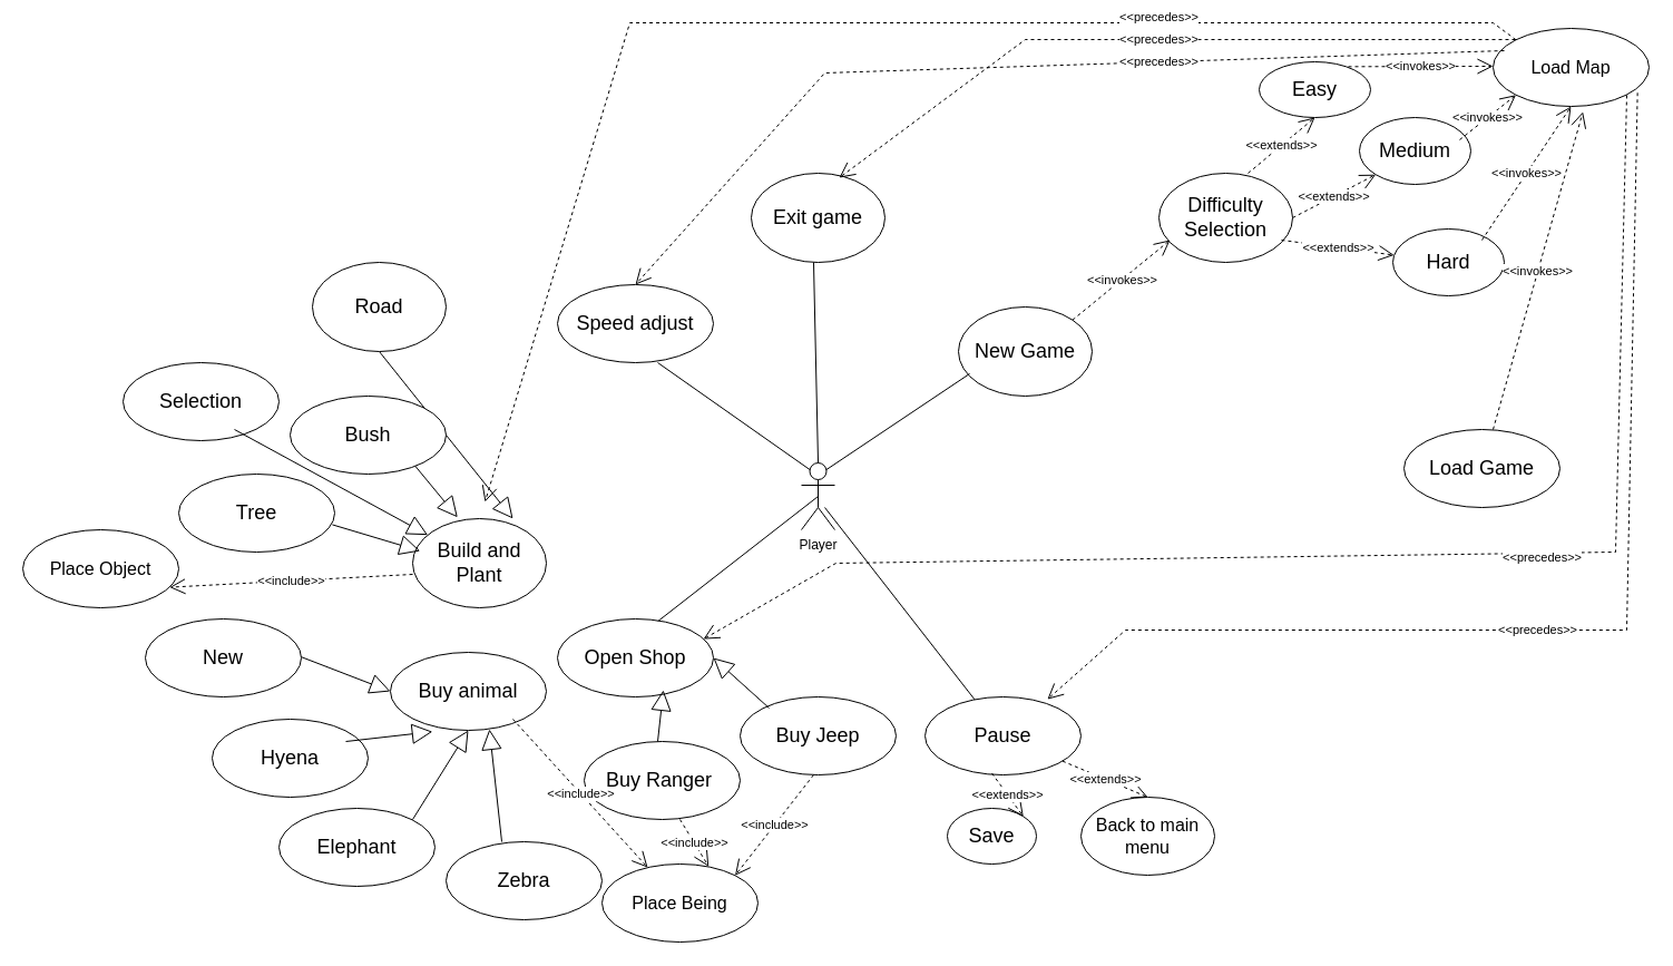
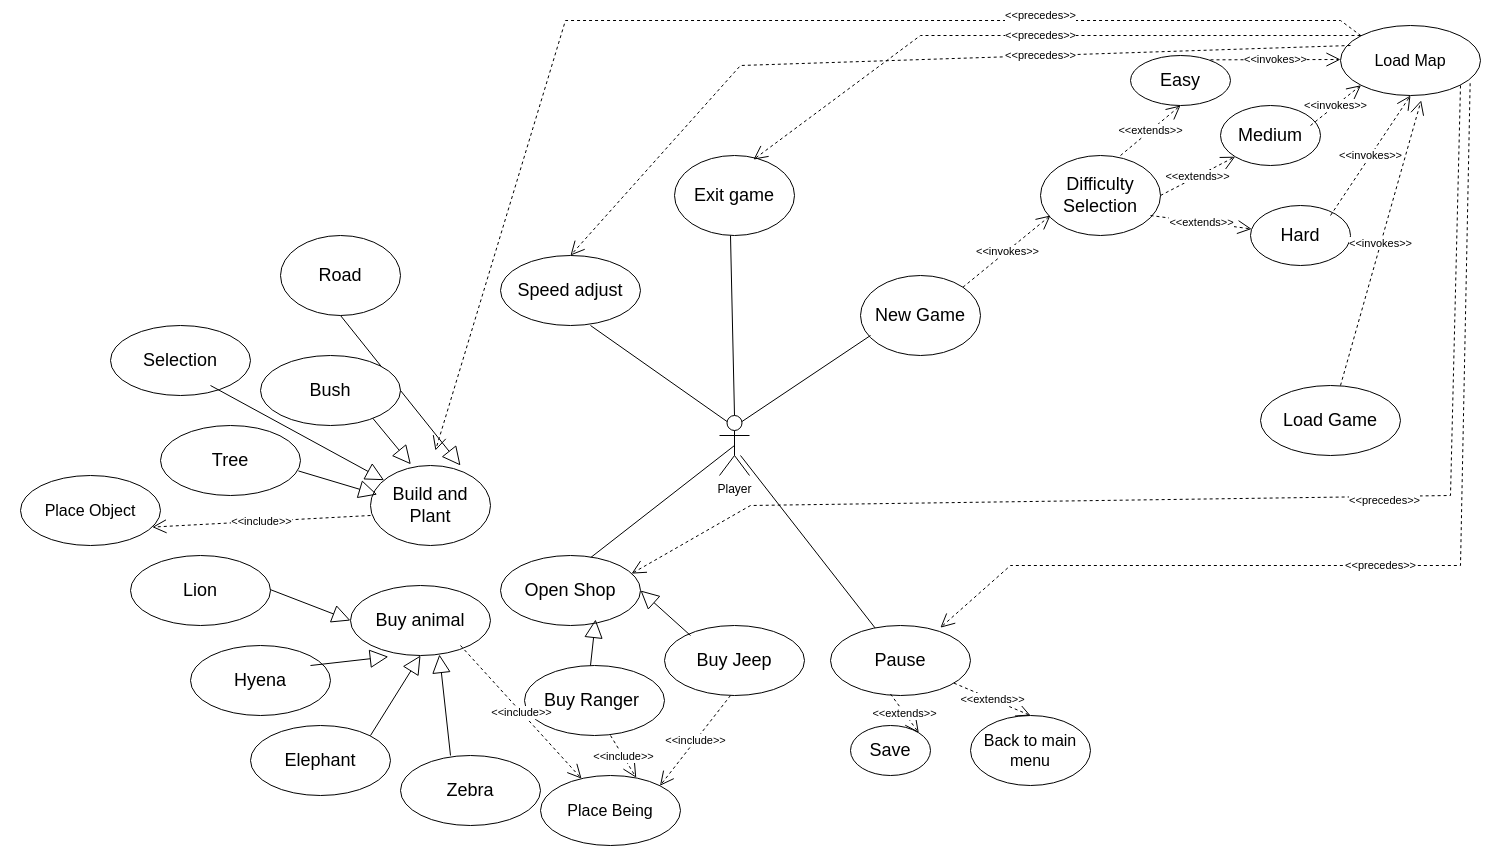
- <mxCell id="22" value="&lt;span style=&quot;font-size: 18px;&quot;&gt;New&lt;/span&gt;" style="ellipse;whiteSpace=wrap;html=1;" parent="1" vertex="1"><mxGeometry x="130" y="555" width="140" height="70" as="geometry" /></mxCell>
+ <mxCell id="22" value="&lt;span style=&quot;font-size: 18px;&quot;&gt;Lion&lt;/span&gt;" style="ellipse;whiteSpace=wrap;html=1;" parent="1" vertex="1"><mxGeometry x="130" y="555" width="140" height="70" as="geometry" /></mxCell>
